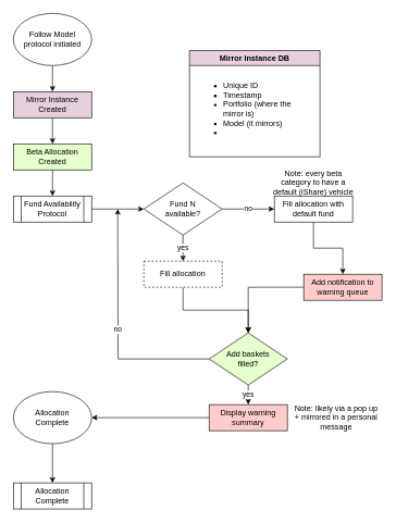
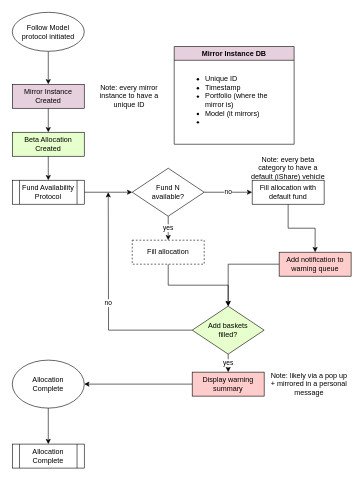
- <mxCell id="3" value="Follow Model &lt;br&gt;protocol initiated" style="ellipse;whiteSpace=wrap;html=1;" vertex="1" parent="1"><mxGeometry x="20" y="20" width="120" height="80" as="geometry" /></mxCell>
+ <mxCell id="3" value="Follow Model &lt;br&gt;protocol initiated" style="ellipse;whiteSpace=wrap;html=1;" vertex="1" parent="1"><mxGeometry x="20" y="20" width="120" height="65" as="geometry" /></mxCell>
+ <mxCell id="28" value="Note: every mirror instance to have a unique ID" style="text;html=1;strokeColor=none;fillColor=none;align=center;verticalAlign=middle;whiteSpace=wrap;rounded=0;" vertex="1" parent="1"><mxGeometry x="150" y="140" width="130" height="40" as="geometry" /></mxCell>
